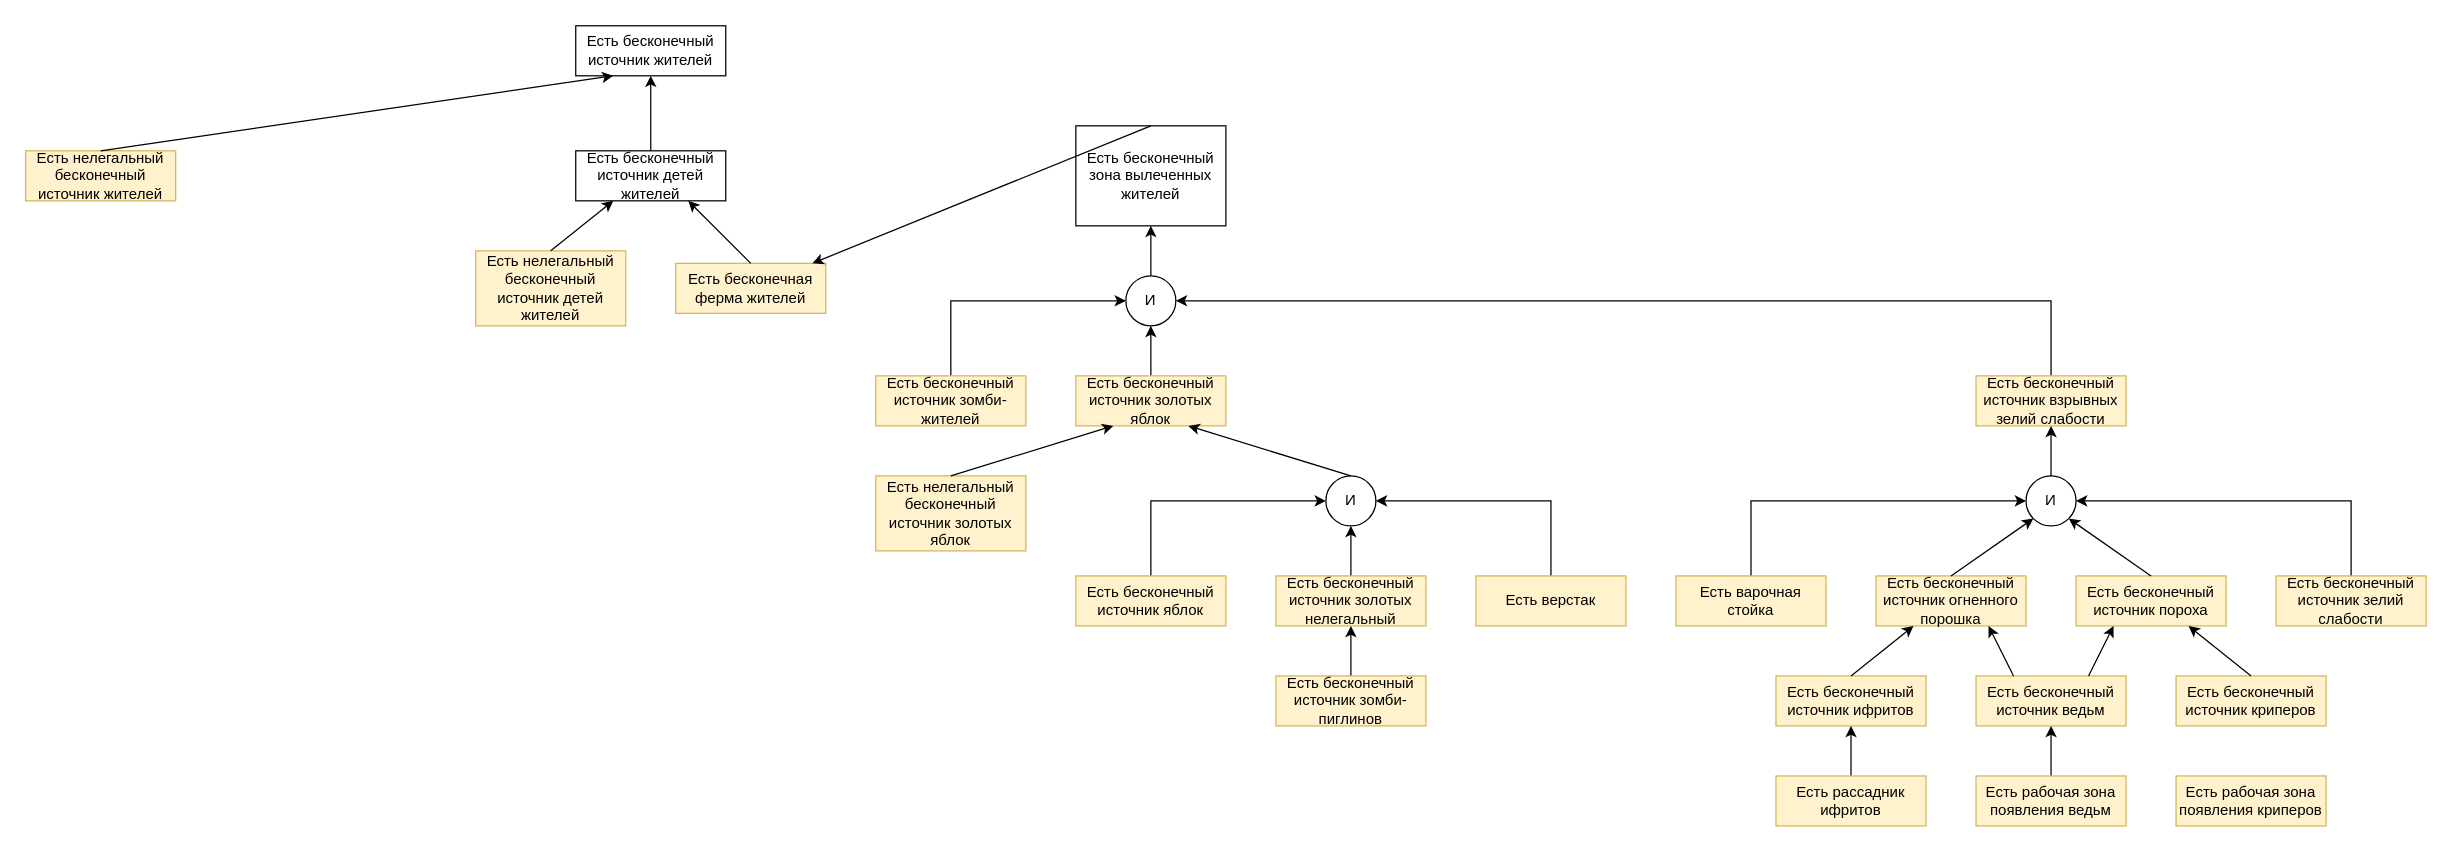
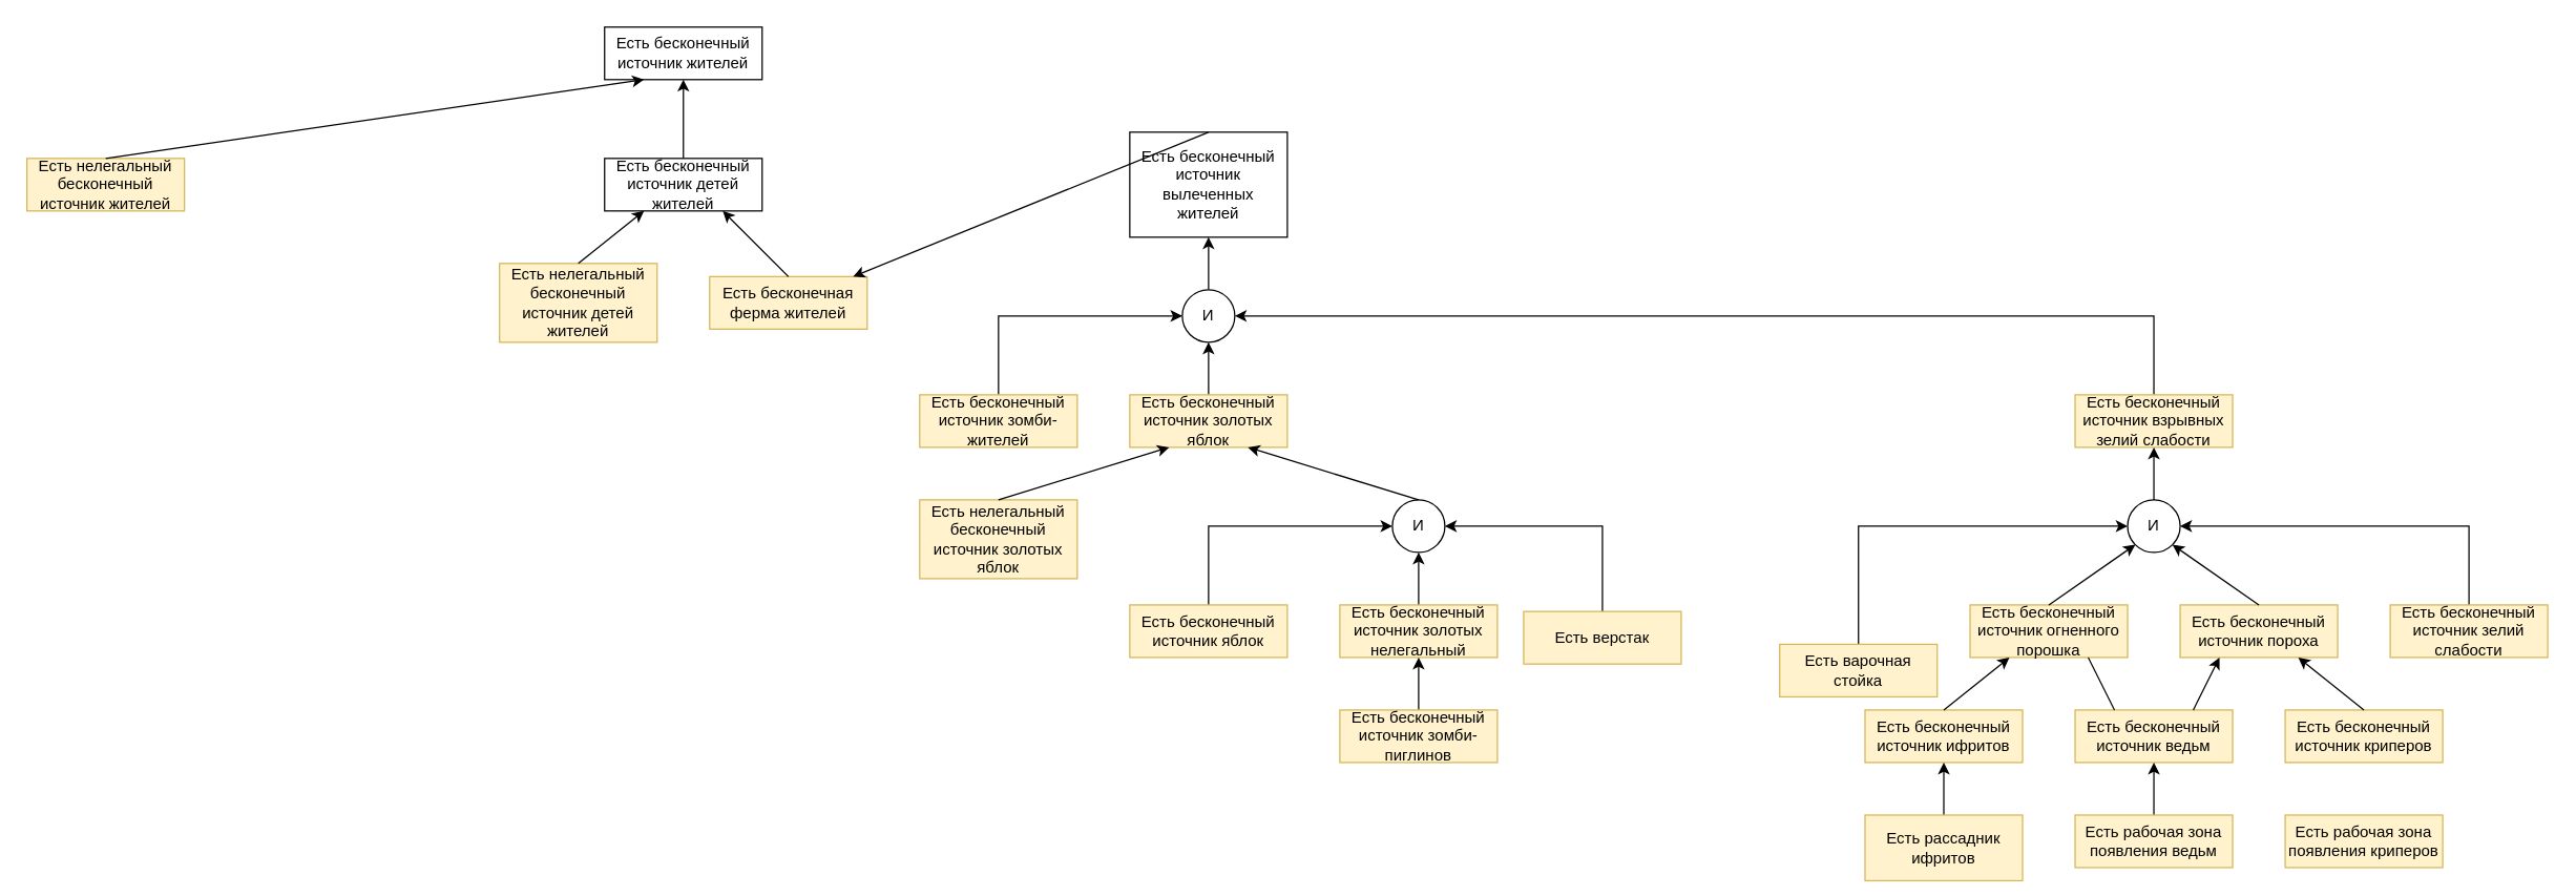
- <mxCell id="5" value="Есть бесконечный зона вылеченных жителей" style="rounded=0;whiteSpace=wrap;html=1;" vertex="1" parent="1"><mxGeometry x="860" y="100" width="120" height="80" as="geometry" /></mxCell>
+ <mxCell id="5" value="Есть бесконечный источник вылеченных жителей" style="rounded=0;whiteSpace=wrap;html=1;" vertex="1" parent="1"><mxGeometry x="860" y="100" width="120" height="80" as="geometry" /></mxCell>
- <mxCell id="22" value="Есть верстак" style="rounded=0;whiteSpace=wrap;html=1;fillColor=#fff2cc;strokeColor=#d6b656;" vertex="1" parent="1"><mxGeometry x="1180" y="460" width="120" height="40" as="geometry" /></mxCell>
+ <mxCell id="22" value="Есть верстак" style="rounded=0;whiteSpace=wrap;html=1;fillColor=#fff2cc;strokeColor=#d6b656;" vertex="1" parent="1"><mxGeometry x="1160" y="465" width="120" height="40" as="geometry" /></mxCell>
- <mxCell id="32" value="Есть варочная стойка" style="rounded=0;whiteSpace=wrap;html=1;fillColor=#fff2cc;strokeColor=#d6b656;" vertex="1" parent="1"><mxGeometry x="1340" y="460" width="120" height="40" as="geometry" /></mxCell>
+ <mxCell id="32" value="Есть варочная стойка" style="rounded=0;whiteSpace=wrap;html=1;fillColor=#fff2cc;strokeColor=#d6b656;" vertex="1" parent="1"><mxGeometry x="1355" y="490" width="120" height="40" as="geometry" /></mxCell>
- <mxCell id="54" value="" style="endArrow=classic;html=1;rounded=0;entryX=0.75;entryY=1;entryDx=0;entryDy=0;exitX=0.25;exitY=0;exitDx=0;exitDy=0;" edge="1" parent="1" source="40" target="33"><mxGeometry width="50" height="50" relative="1" as="geometry"><mxPoint x="1670" y="750" as="sourcePoint" /><mxPoint x="1720" y="700" as="targetPoint" /></mxGeometry></mxCell>
+ <mxCell id="54" value="" style="endArrow=none;html=1;rounded=0;entryX=0.75;entryY=1;entryDx=0;entryDy=0;exitX=0.25;exitY=0;exitDx=0;exitDy=0;" edge="1" parent="1" source="40" target="33"><mxGeometry width="50" height="50" relative="1" as="geometry"><mxPoint x="1670" y="750" as="sourcePoint" /><mxPoint x="1720" y="700" as="targetPoint" /></mxGeometry></mxCell>
- <mxCell id="50" value="Есть рассадник ифритов" style="rounded=0;whiteSpace=wrap;html=1;fillColor=#fff2cc;strokeColor=#d6b656;" vertex="1" parent="1"><mxGeometry x="1420" y="620" width="120" height="40" as="geometry" /></mxCell>
+ <mxCell id="50" value="Есть рассадник ифритов" style="rounded=0;whiteSpace=wrap;html=1;fillColor=#fff2cc;strokeColor=#d6b656;" vertex="1" parent="1"><mxGeometry x="1420" y="620" width="120" height="50" as="geometry" /></mxCell>
